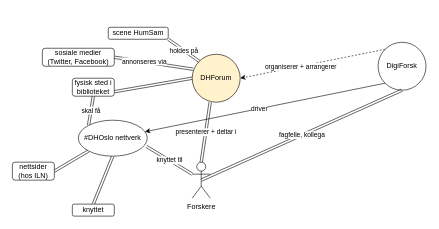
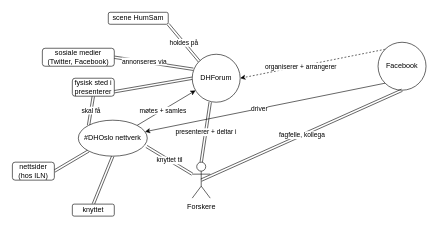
- <mxCell id="18" value="scene HumSam" style="rounded=1;whiteSpace=wrap;html=1;" vertex="1" parent="1"><mxGeometry x="180" y="45" width="100" height="20" as="geometry" /></mxCell>
+ <mxCell id="18" value="scene HumSam" style="rounded=1;whiteSpace=wrap;html=1;" vertex="1" parent="1"><mxGeometry x="180" y="20" width="100" height="20" as="geometry" /></mxCell>
- <mxCell id="6" value="DigiForsk" style="ellipse;whiteSpace=wrap;html=1;aspect=fixed;" vertex="1" parent="1"><mxGeometry x="630" y="70" width="80" height="80" as="geometry" /></mxCell>
+ <mxCell id="6" value="Facebook" style="ellipse;whiteSpace=wrap;html=1;aspect=fixed;" vertex="1" parent="1"><mxGeometry x="630" y="70" width="80" height="80" as="geometry" /></mxCell>
- <mxCell id="8" value="DHForum" style="ellipse;whiteSpace=wrap;html=1;aspect=fixed;fillColor=#fff2cc;" vertex="1" parent="1"><mxGeometry x="320" y="90" width="80" height="80" as="geometry" /></mxCell>
+ <mxCell id="8" value="DHForum" style="ellipse;whiteSpace=wrap;html=1;aspect=fixed;" vertex="1" parent="1"><mxGeometry x="320" y="90" width="80" height="80" as="geometry" /></mxCell>
- <mxCell id="22" value="fysisk sted i biblioteket" style="rounded=1;whiteSpace=wrap;html=1;" vertex="1" parent="1"><mxGeometry x="120" y="130" width="70" height="30" as="geometry" /></mxCell>
+ <mxCell id="22" value="fysisk sted i presenterer" style="rounded=1;whiteSpace=wrap;html=1;" vertex="1" parent="1"><mxGeometry x="120" y="130" width="70" height="30" as="geometry" /></mxCell>
+ <mxCell id="11" style="edgeStyle=none;rounded=0;orthogonalLoop=1;jettySize=auto;html=1;exitX=1;exitY=0;exitDx=0;exitDy=0;" edge="1" parent="1" source="14" target="8"><mxGeometry relative="1" as="geometry" /></mxCell>
+ <mxCell id="12" value="møtes + samles" style="edgeLabel;html=1;align=center;verticalAlign=middle;resizable=0;points=[];" vertex="1" connectable="0" parent="11"><mxGeometry x="-0.141" relative="1" as="geometry"><mxPoint as="offset" /></mxGeometry></mxCell>
